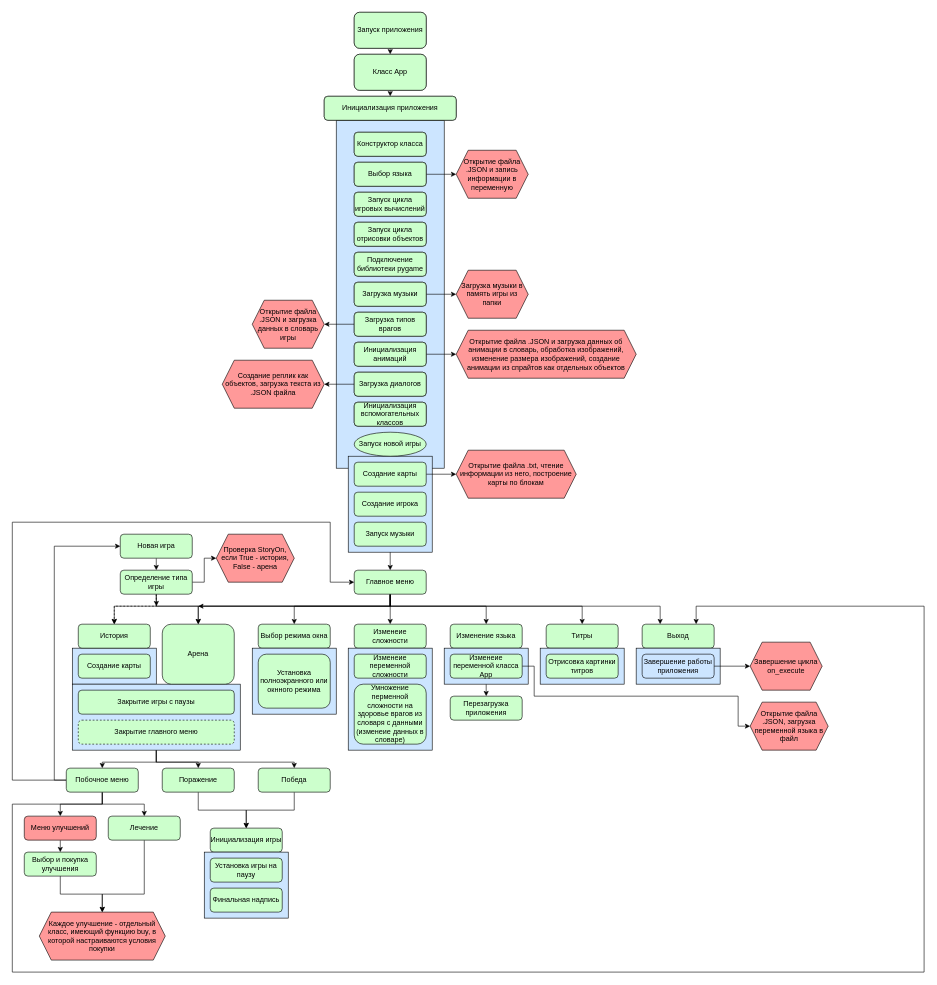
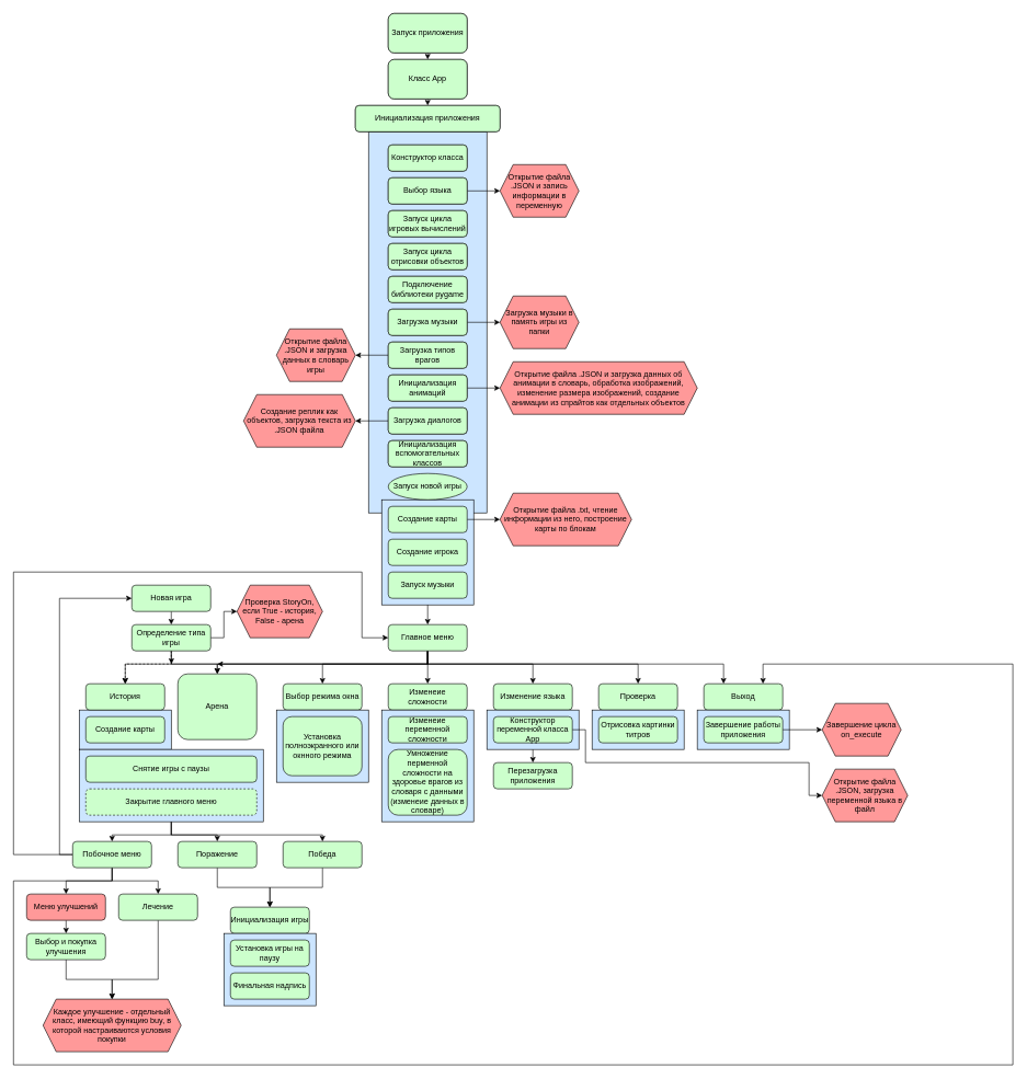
- <mxCell id="115" value="Титры" style="rounded=1;whiteSpace=wrap;html=1;fillColor=#CCFFCC;" parent="1" vertex="1"><mxGeometry x="910" y="1040" width="120" height="40" as="geometry" /></mxCell>
+ <mxCell id="115" value="Проверка" style="rounded=1;whiteSpace=wrap;html=1;fillColor=#CCFFCC;" parent="1" vertex="1"><mxGeometry x="910" y="1040" width="120" height="40" as="geometry" /></mxCell>
- <mxCell id="107" value="Арена" style="rounded=1;whiteSpace=wrap;html=1;fillColor=#CCFFCC;" parent="1" vertex="1"><mxGeometry x="270" y="1040" width="120" height="100" as="geometry" /></mxCell>
+ <mxCell id="107" value="Арена" style="rounded=1;whiteSpace=wrap;html=1;fillColor=#CCFFCC;" parent="1" vertex="1"><mxGeometry x="270" y="1025" width="120" height="100" as="geometry" /></mxCell>
- <mxCell id="71" value="Изменеие переменной класса App" style="rounded=1;whiteSpace=wrap;html=1;fillColor=#CCFFCC;" parent="1" vertex="1"><mxGeometry x="750" y="1090" width="120" height="40" as="geometry" /></mxCell>
+ <mxCell id="71" value="Конструктор переменной класса App" style="rounded=1;whiteSpace=wrap;html=1;fillColor=#CCFFCC;" parent="1" vertex="1"><mxGeometry x="750" y="1090" width="120" height="40" as="geometry" /></mxCell>
- <mxCell id="74" value="Завершение работы приложения" style="rounded=1;whiteSpace=wrap;html=1;fillColor=#cce5ff;" parent="1" vertex="1"><mxGeometry x="1070" y="1090" width="120" height="40" as="geometry" /></mxCell>
+ <mxCell id="74" value="Завершение работы приложения" style="rounded=1;whiteSpace=wrap;html=1;fillColor=#CCFFCC;" parent="1" vertex="1"><mxGeometry x="1070" y="1090" width="120" height="40" as="geometry" /></mxCell>
- <mxCell id="60" value="Закрытие игры с паузы" style="rounded=1;whiteSpace=wrap;html=1;fillColor=#CCFFCC;" parent="1" vertex="1"><mxGeometry x="130" y="1150" width="260" height="40" as="geometry" /></mxCell>
+ <mxCell id="60" value="Снятие игры с паузы" style="rounded=1;whiteSpace=wrap;html=1;fillColor=#CCFFCC;" parent="1" vertex="1"><mxGeometry x="130" y="1150" width="260" height="40" as="geometry" /></mxCell>
